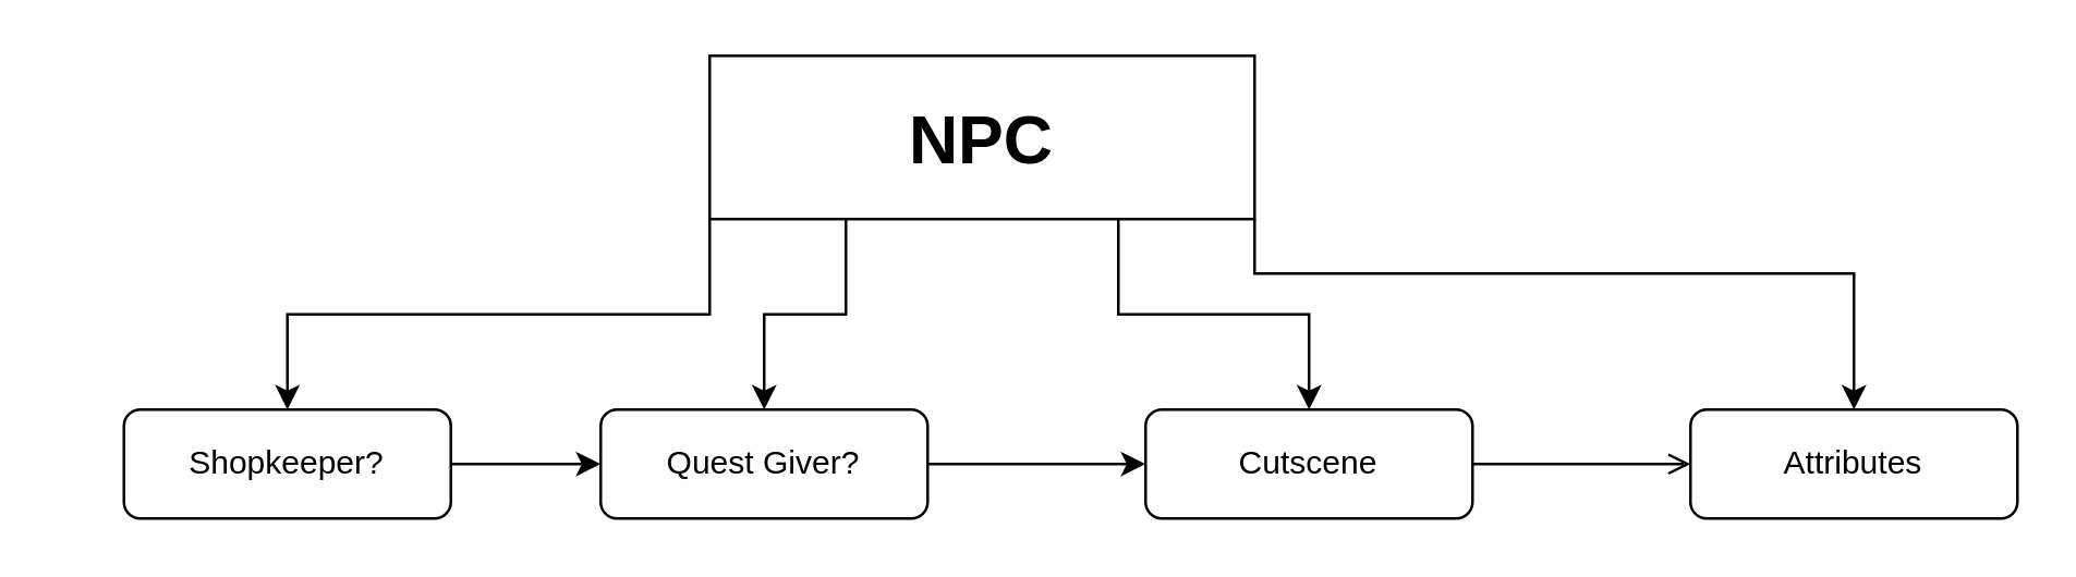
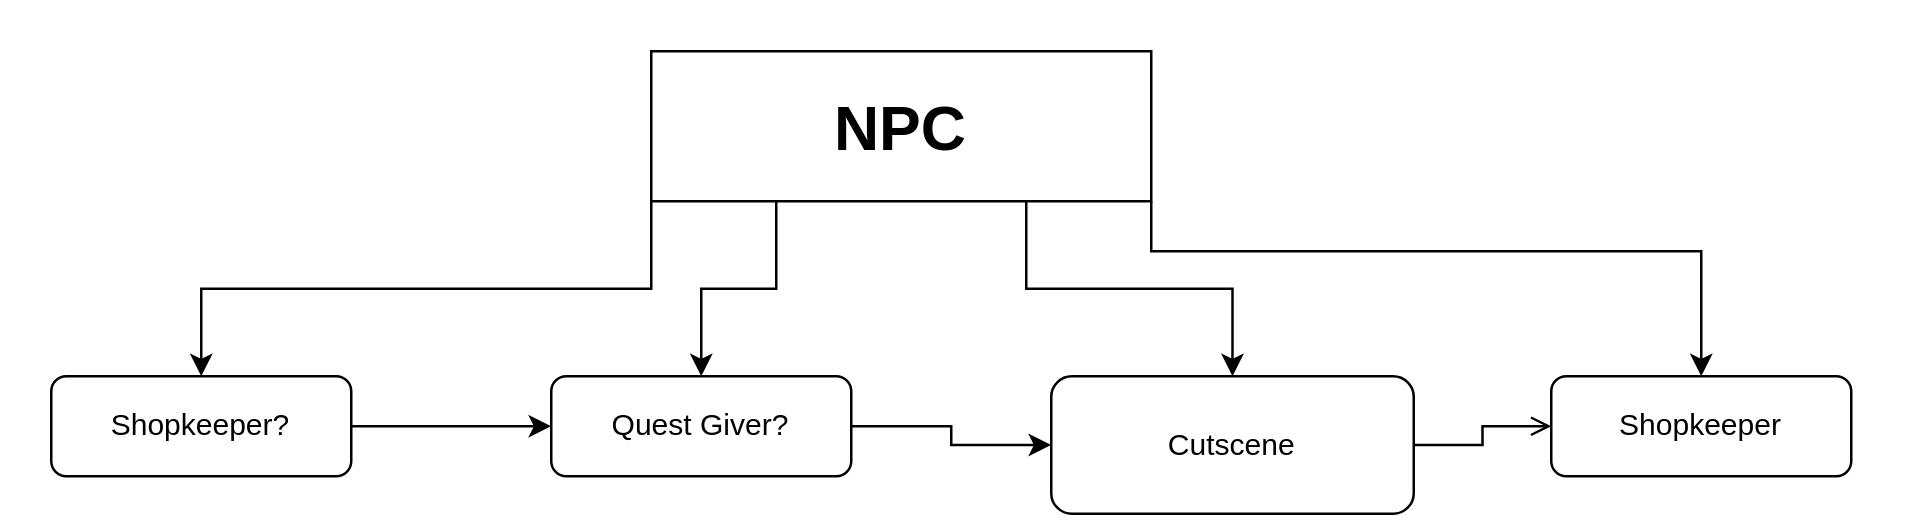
- <mxCell id="8" value="Shopkeeper?" style="rounded=1;whiteSpace=wrap;html=1;" parent="1" vertex="1"><mxGeometry x="45" y="150" width="120" height="40" as="geometry" /></mxCell>
+ <mxCell id="8" value="Shopkeeper?" style="rounded=1;whiteSpace=wrap;html=1;" parent="1" vertex="1"><mxGeometry x="20" y="150" width="120" height="40" as="geometry" /></mxCell>
- <mxCell id="12" value="Cutscene" style="rounded=1;whiteSpace=wrap;html=1;" vertex="1" parent="1"><mxGeometry x="420" y="150" width="120" height="40" as="geometry" /></mxCell>
+ <mxCell id="12" value="Cutscene" style="rounded=1;whiteSpace=wrap;html=1;" vertex="1" parent="1"><mxGeometry x="420" y="150" width="145" height="55" as="geometry" /></mxCell>
- <mxCell id="13" value="Attributes" style="rounded=1;whiteSpace=wrap;html=1;" vertex="1" parent="1"><mxGeometry x="620" y="150" width="120" height="40" as="geometry" /></mxCell>
+ <mxCell id="13" value="Shopkeeper" style="rounded=1;whiteSpace=wrap;html=1;" vertex="1" parent="1"><mxGeometry x="620" y="150" width="120" height="40" as="geometry" /></mxCell>
